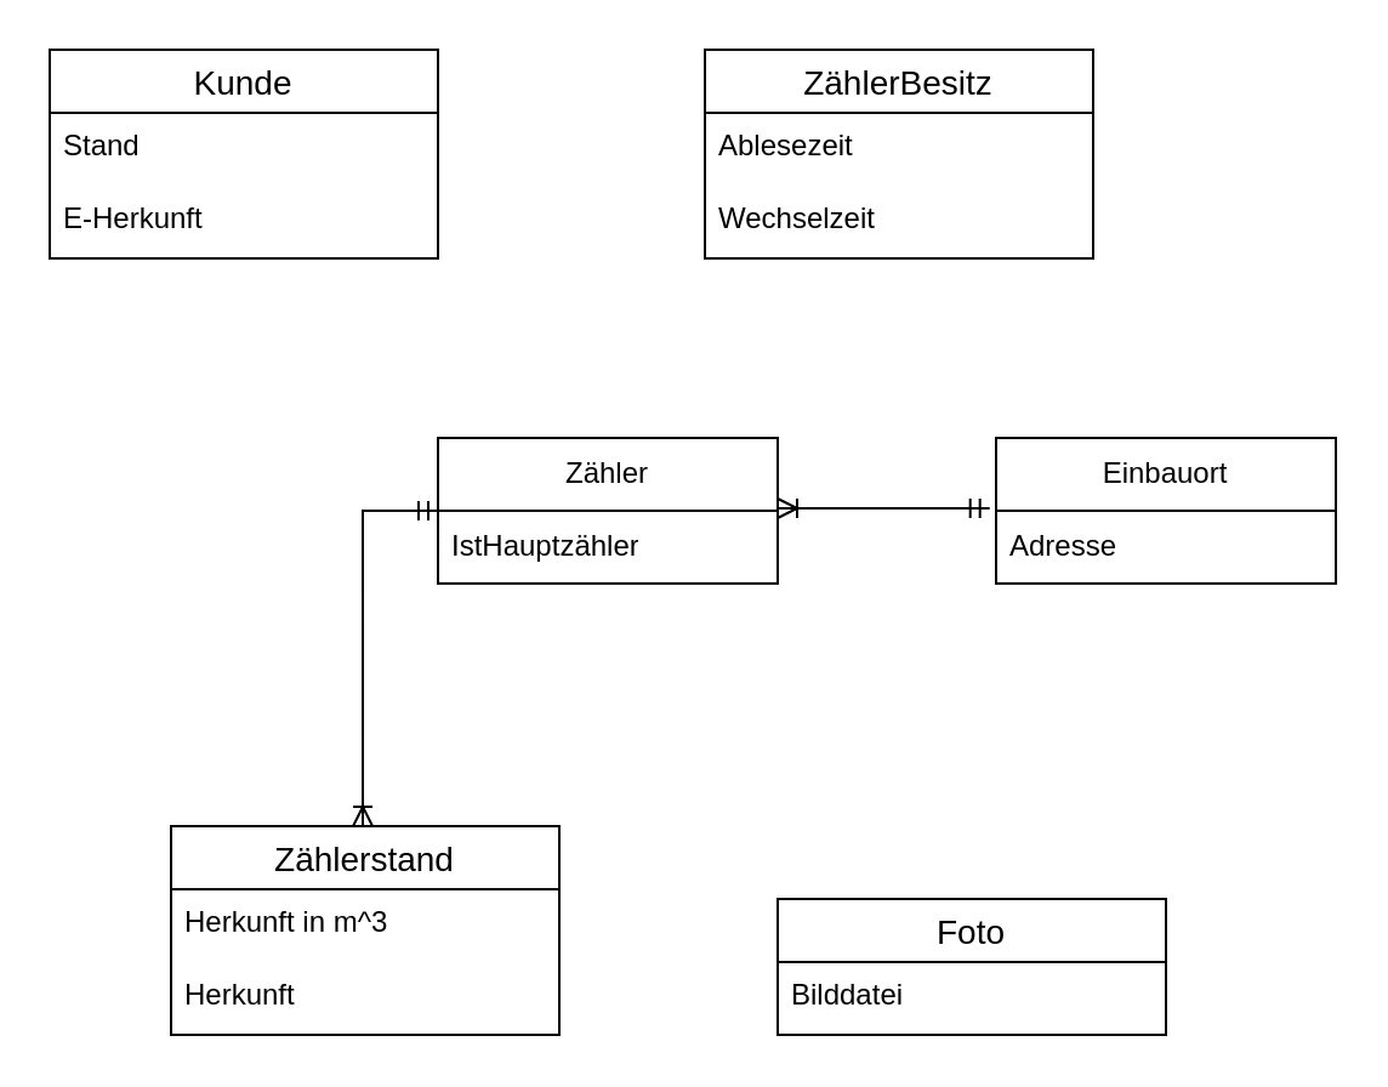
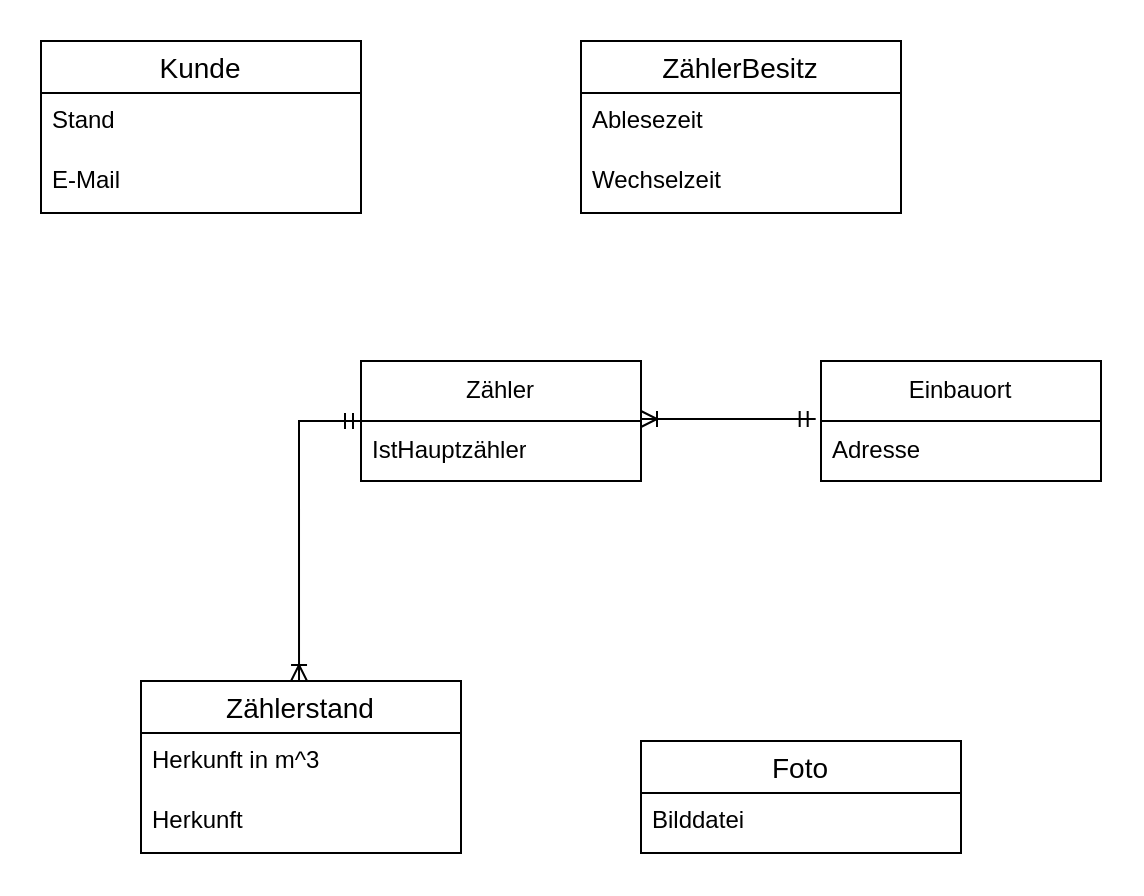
- <mxCell id="4" value="E-Herkunft" style="text;strokeColor=none;fillColor=none;spacingLeft=4;spacingRight=4;overflow=hidden;rotatable=0;points=[[0,0.5],[1,0.5]];portConstraint=eastwest;fontSize=12;" parent="2" vertex="1"><mxGeometry y="56" width="160" height="30" as="geometry" /></mxCell>
+ <mxCell id="4" value="E-Mail" style="text;strokeColor=none;fillColor=none;spacingLeft=4;spacingRight=4;overflow=hidden;rotatable=0;points=[[0,0.5],[1,0.5]];portConstraint=eastwest;fontSize=12;" parent="2" vertex="1"><mxGeometry y="56" width="160" height="30" as="geometry" /></mxCell>
